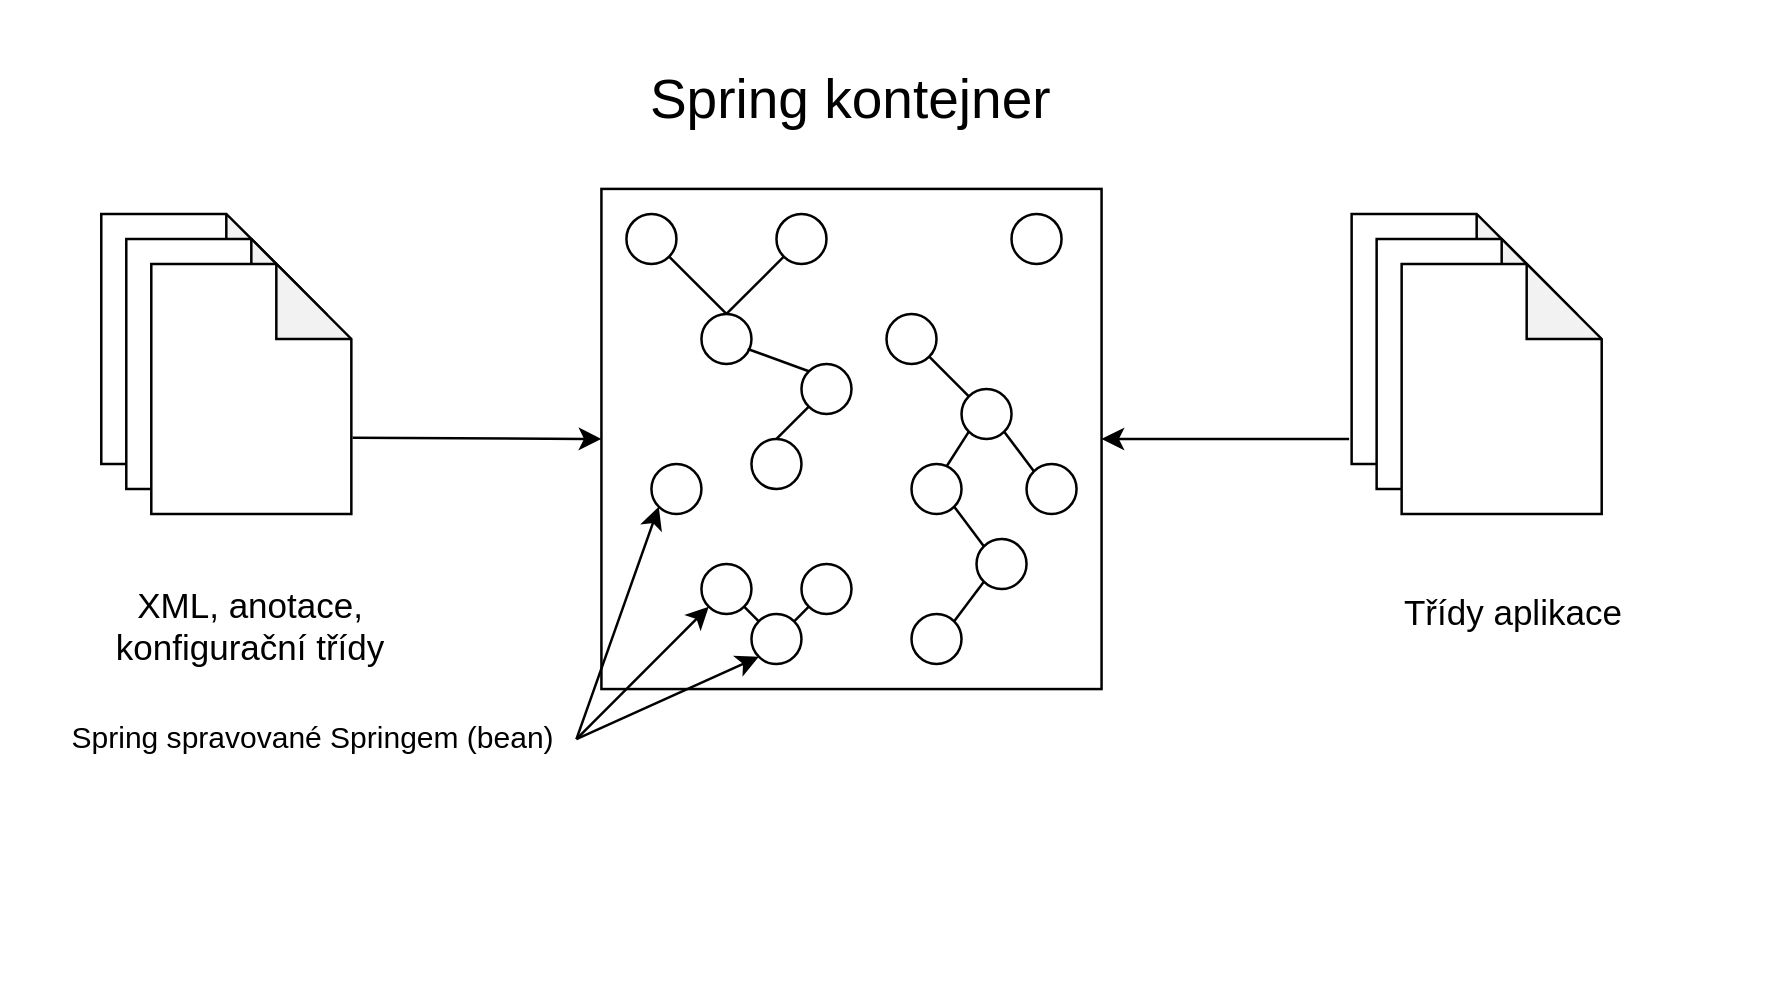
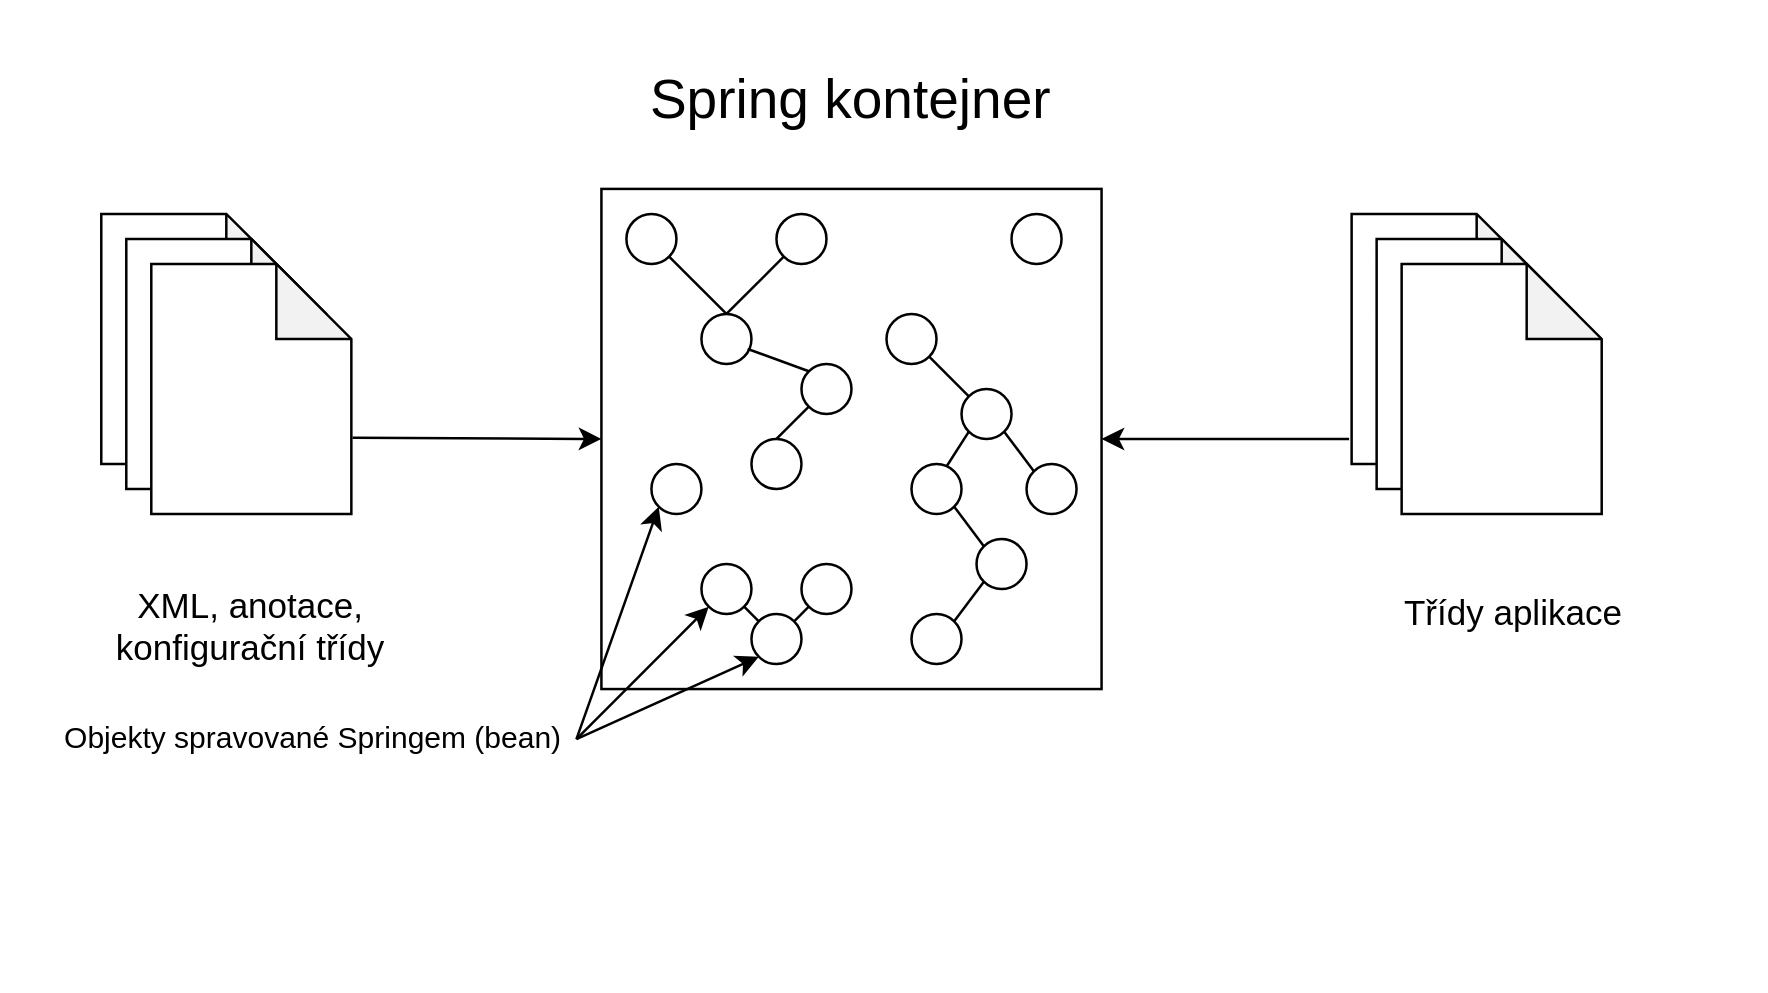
- <mxCell id="45" value="Spring spravované Springem (bean)" style="text;html=1;strokeColor=none;fillColor=none;align=center;verticalAlign=middle;whiteSpace=wrap;rounded=0;" vertex="1" parent="1"><mxGeometry x="20" y="285" width="210" height="20" as="geometry" /></mxCell>
+ <mxCell id="45" value="Objekty spravované Springem (bean)" style="text;html=1;strokeColor=none;fillColor=none;align=center;verticalAlign=middle;whiteSpace=wrap;rounded=0;" vertex="1" parent="1"><mxGeometry x="20" y="285" width="210" height="20" as="geometry" /></mxCell>
